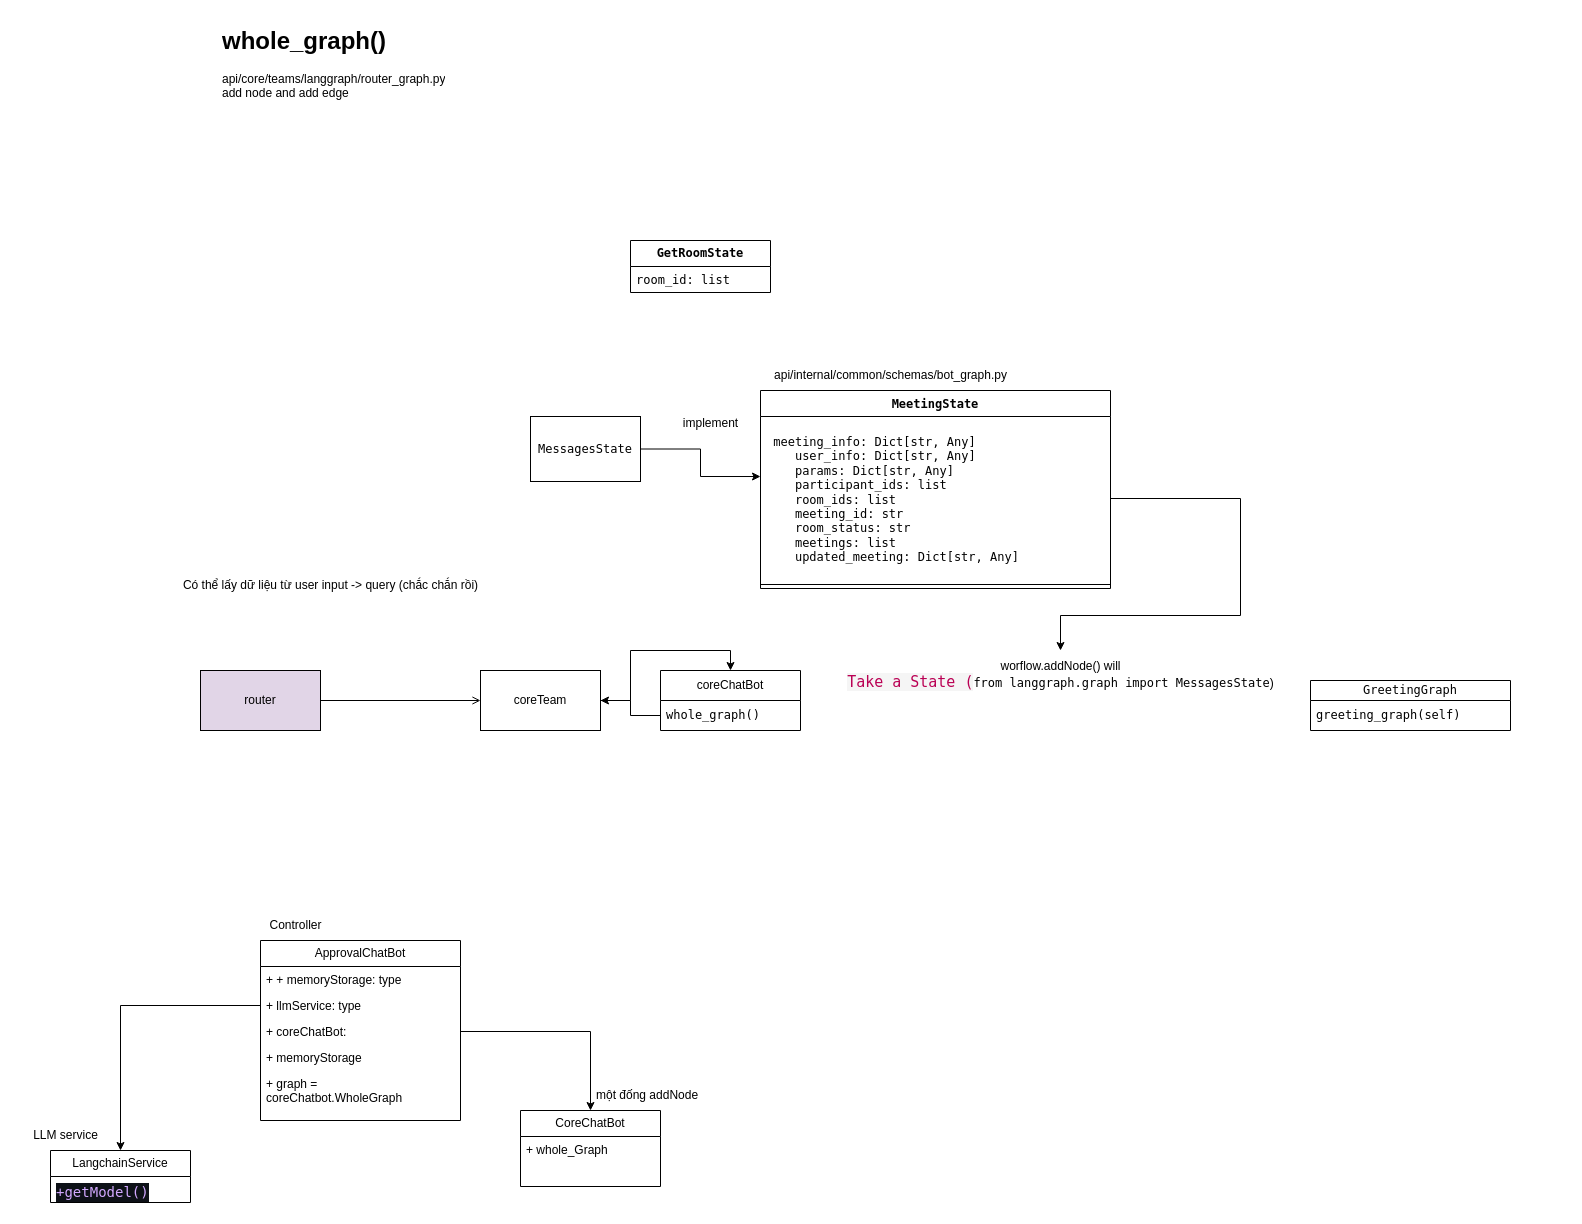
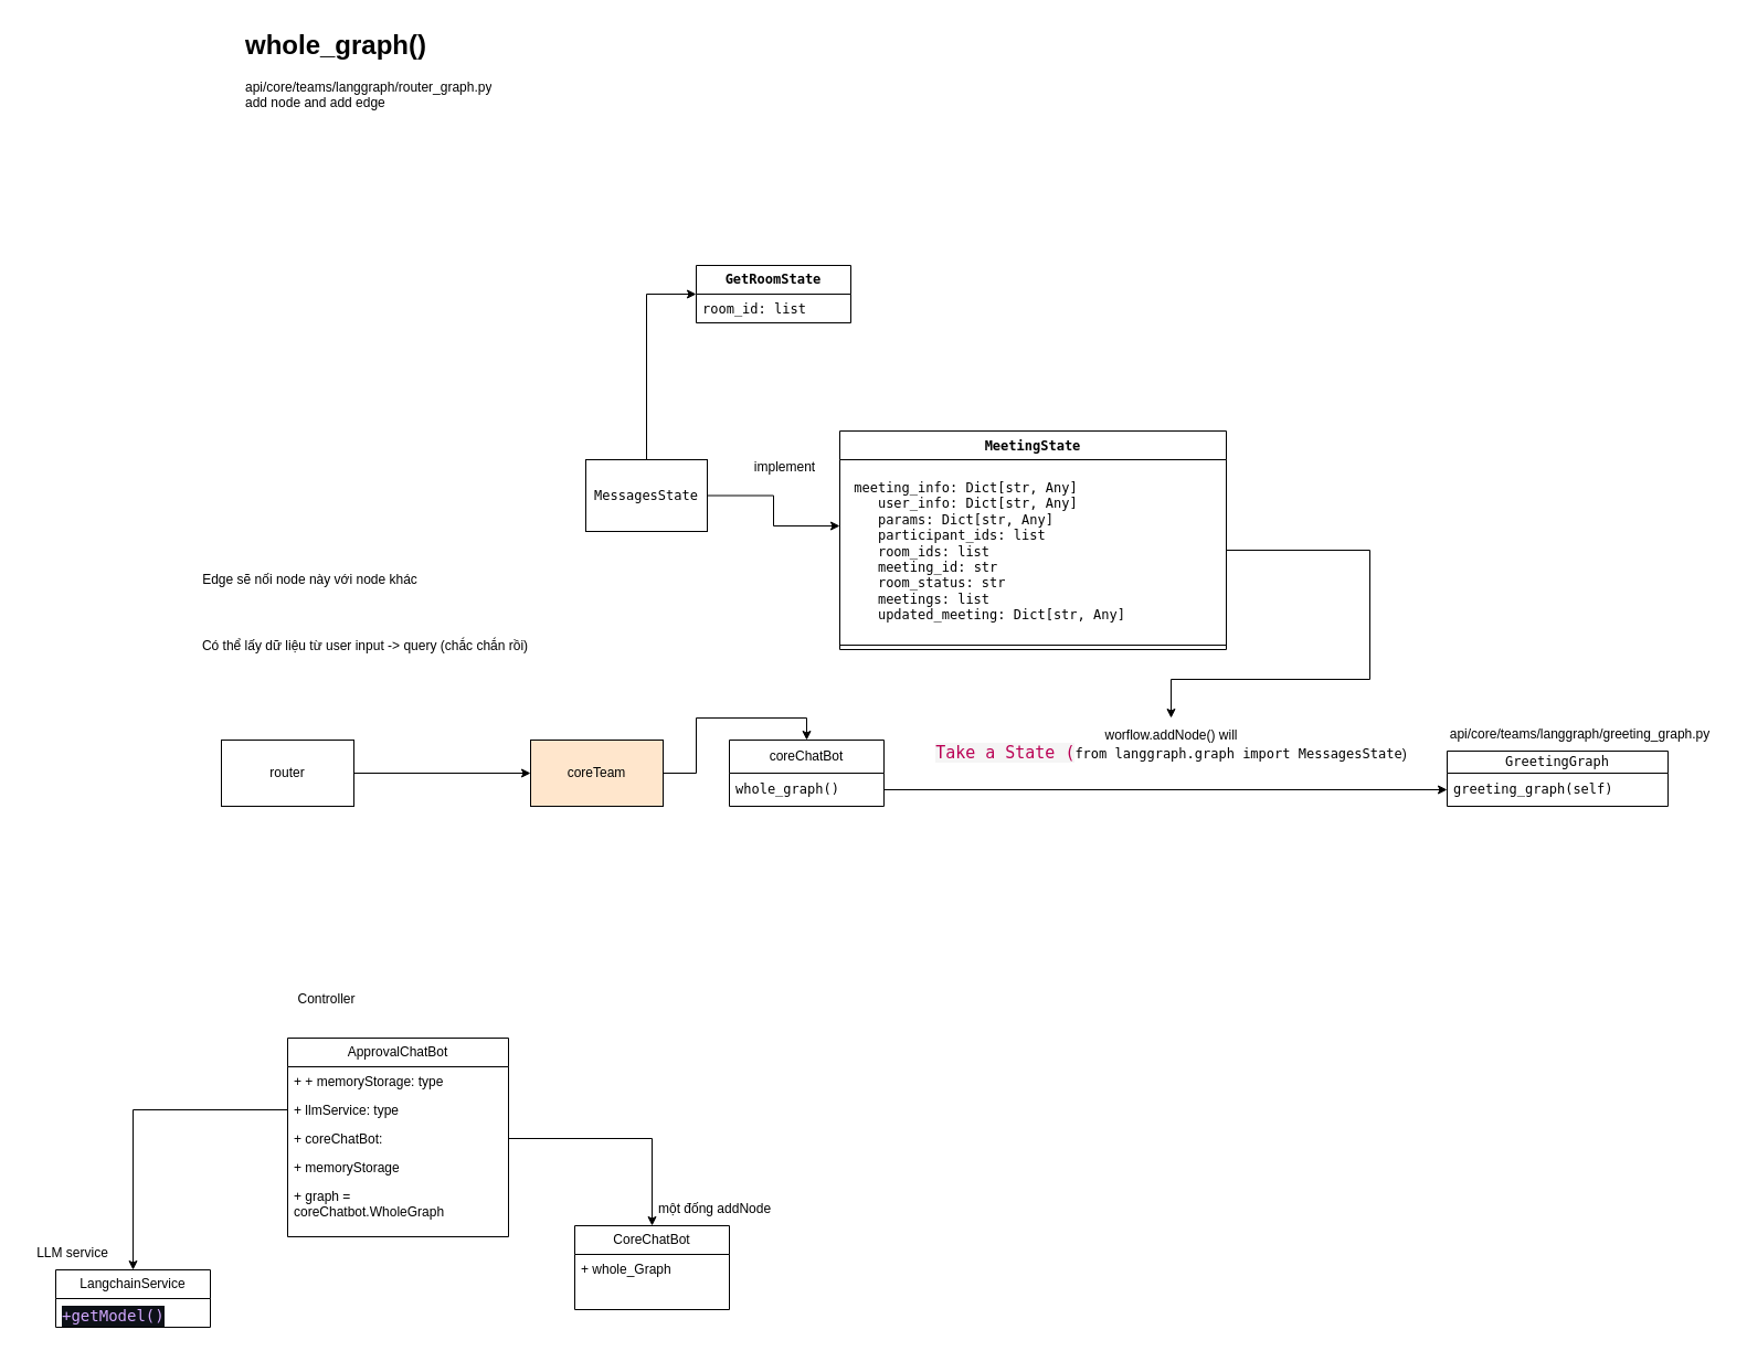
+ <mxCell id="17" style="edgeStyle=orthogonalEdgeStyle;rounded=0;orthogonalLoop=1;jettySize=auto;html=1;entryX=0;entryY=0.5;entryDx=0;entryDy=0;" edge="1" parent="1" source="18" target="23"><mxGeometry relative="1" as="geometry" /></mxCell>
- <mxCell id="13" value="api/internal/common/schemas/bot_graph.py" style="text;html=1;align=center;verticalAlign=middle;resizable=0;points=[];autosize=1;strokeColor=none;fillColor=none;" vertex="1" parent="1"><mxGeometry x="760" y="360" width="260" height="30" as="geometry" /></mxCell>
+ <mxCell id="25" value="Edge sẽ nối node này với node khác" style="text;html=1;align=center;verticalAlign=middle;resizable=0;points=[];autosize=1;strokeColor=none;fillColor=none;" vertex="1" parent="1"><mxGeometry x="170" y="510" width="220" height="30" as="geometry" /></mxCell>
+ <mxCell id="22" value="api/core/teams/langgraph/greeting_graph.py" style="text;html=1;align=center;verticalAlign=middle;resizable=0;points=[];autosize=1;strokeColor=none;fillColor=none;" vertex="1" parent="1"><mxGeometry x="1300" y="650" width="260" height="30" as="geometry" /></mxCell>
- <mxCell id="3" value="router" style="rounded=0;whiteSpace=wrap;html=1;fillColor=#e1d5e7;" vertex="1" parent="1"><mxGeometry x="200" y="670" width="120" height="60" as="geometry" /></mxCell>
+ <mxCell id="3" value="router" style="rounded=0;whiteSpace=wrap;html=1;" vertex="1" parent="1"><mxGeometry x="200" y="670" width="120" height="60" as="geometry" /></mxCell>
- <mxCell id="2" style="edgeStyle=orthogonalEdgeStyle;rounded=0;orthogonalLoop=1;jettySize=auto;html=1;entryX=0;entryY=0.5;entryDx=0;entryDy=0;endArrow=open;" edge="1" parent="1" source="3" target="5"><mxGeometry relative="1" as="geometry" /></mxCell>
+ <mxCell id="2" style="edgeStyle=orthogonalEdgeStyle;rounded=0;orthogonalLoop=1;jettySize=auto;html=1;entryX=0;entryY=0.5;entryDx=0;entryDy=0;" edge="1" parent="1" source="3" target="5"><mxGeometry relative="1" as="geometry" /></mxCell>
- <mxCell id="5" value="coreTeam" style="rounded=0;whiteSpace=wrap;html=1;" vertex="1" parent="1"><mxGeometry x="480" y="670" width="120" height="60" as="geometry" /></mxCell>
+ <mxCell id="5" value="coreTeam" style="rounded=0;whiteSpace=wrap;html=1;fillColor=#ffe6cc;" vertex="1" parent="1"><mxGeometry x="480" y="670" width="120" height="60" as="geometry" /></mxCell>
- <mxCell id="11" style="edgeStyle=orthogonalEdgeStyle;rounded=0;orthogonalLoop=1;jettySize=auto;html=1;" edge="1" parent="1" source="7" target="5"><mxGeometry relative="1" as="geometry" /></mxCell>
+ <mxCell id="11" style="edgeStyle=orthogonalEdgeStyle;rounded=0;orthogonalLoop=1;jettySize=auto;html=1;entryX=0;entryY=0.5;entryDx=0;entryDy=0;" edge="1" parent="1" source="7" target="10"><mxGeometry relative="1" as="geometry" /></mxCell>
- <mxCell id="38" value="Controller" style="text;html=1;align=center;verticalAlign=middle;resizable=0;points=[];autosize=1;strokeColor=none;fillColor=none;" vertex="1" parent="1"><mxGeometry x="255" y="910" width="80" height="30" as="geometry" /></mxCell>
+ <mxCell id="38" value="Controller" style="text;html=1;align=center;verticalAlign=middle;resizable=0;points=[];autosize=1;strokeColor=none;fillColor=none;" vertex="1" parent="1"><mxGeometry x="255" y="890" width="80" height="30" as="geometry" /></mxCell>
